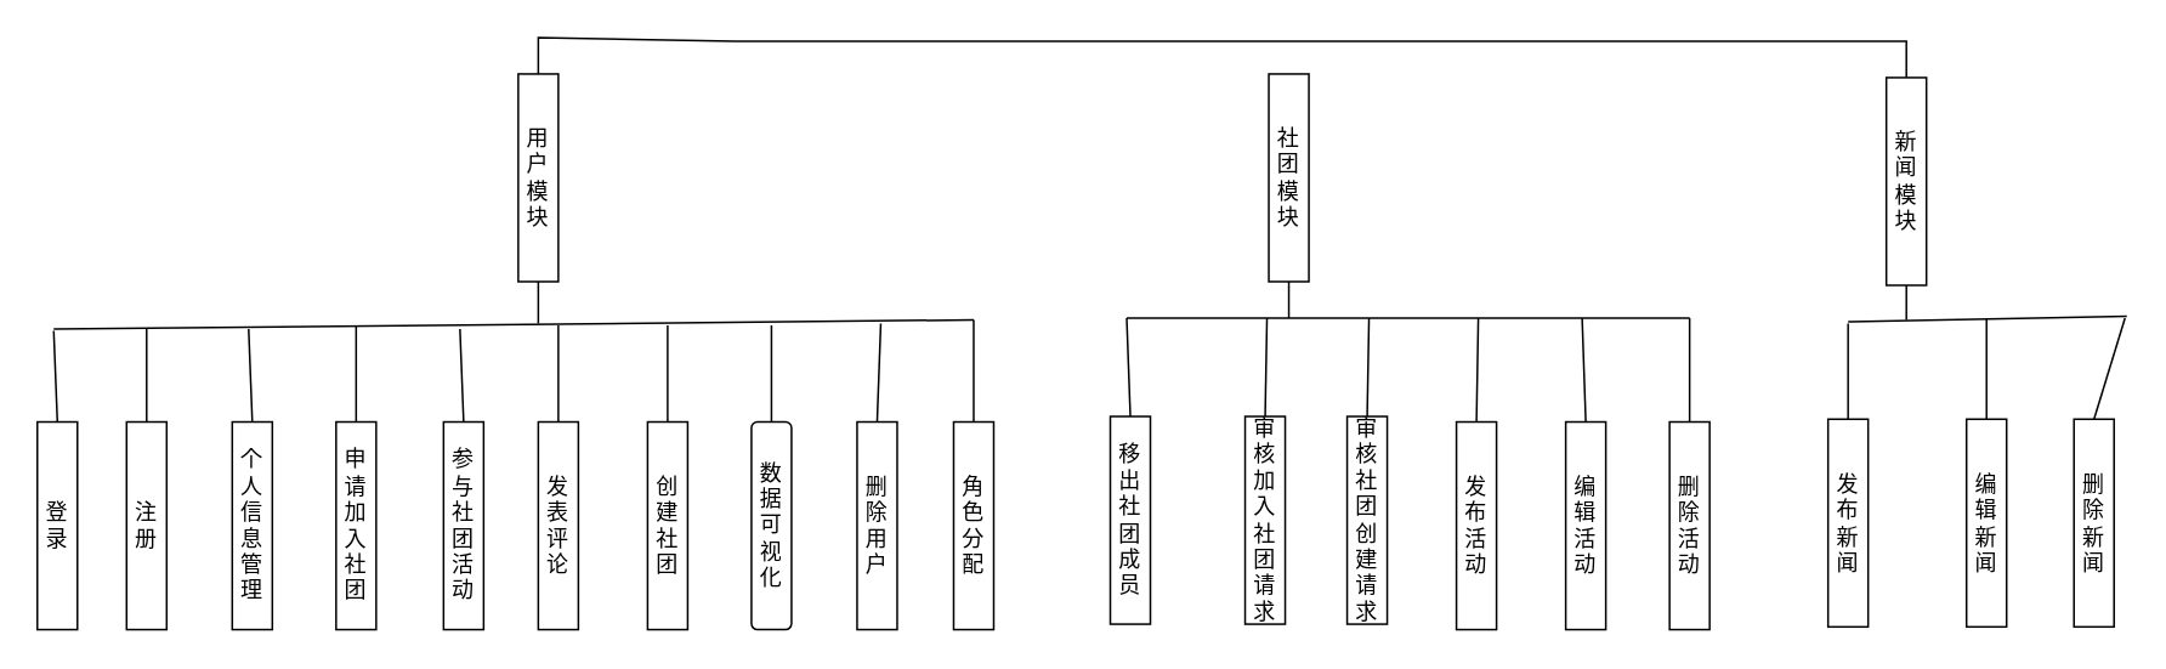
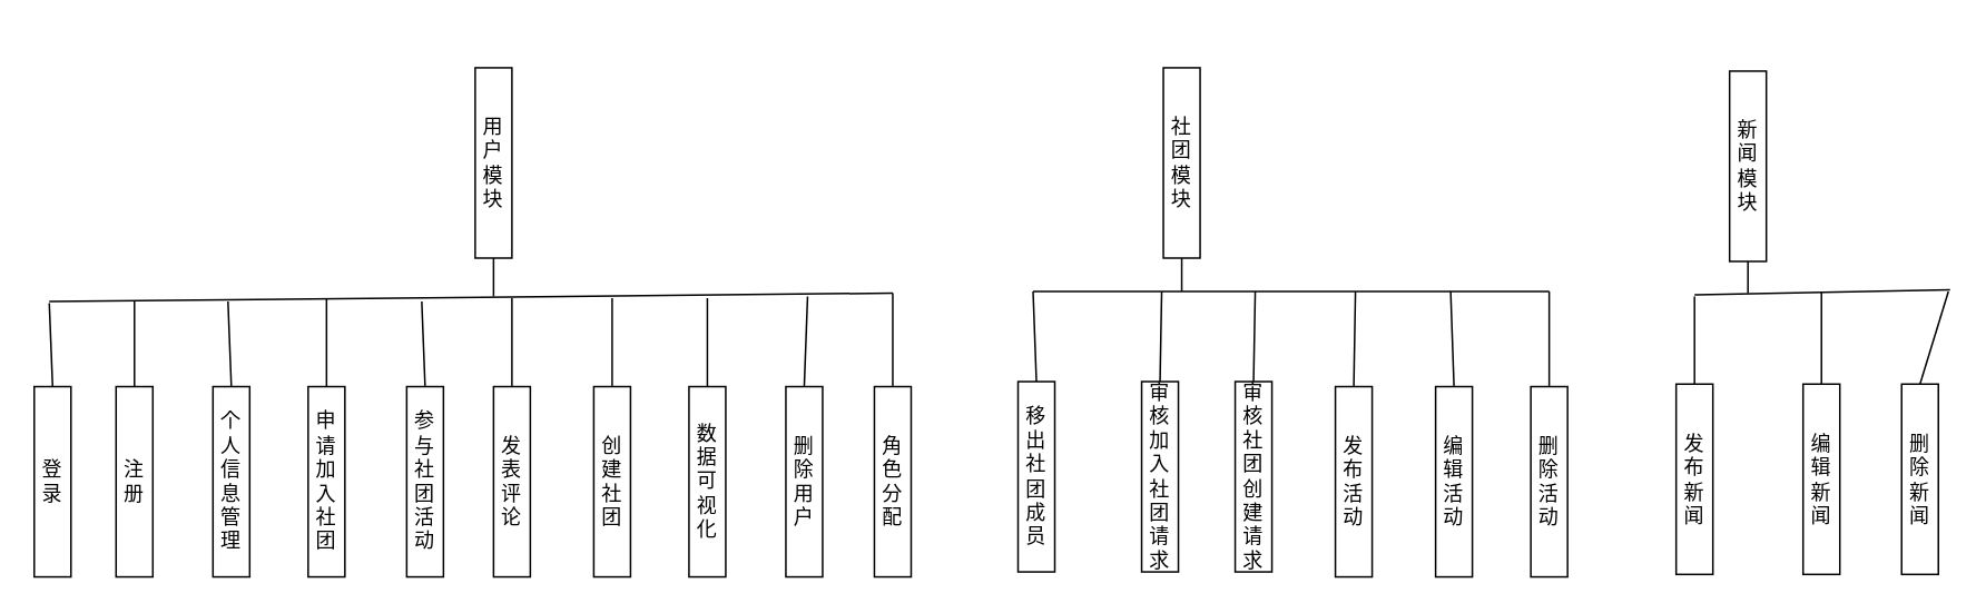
- <mxCell id="2" value="" style="endArrow=none;html=1;rounded=0;exitX=0.5;exitY=0;exitDx=0;exitDy=0;entryX=0.5;entryY=0;entryDx=0;entryDy=0;" edge="1" parent="1" source="3" target="5"><mxGeometry width="50" height="50" relative="1" as="geometry"><mxPoint x="399" y="17" as="sourcePoint" /><mxPoint x="1045" y="15" as="targetPoint" /><Array as="points"><mxPoint x="295" y="20" /><mxPoint x="403" y="22" /><mxPoint x="1046" y="22" /></Array></mxGeometry></mxCell>
- <mxCell id="13" value="数据可视化" style="whiteSpace=wrap;html=1;rounded=1;" vertex="1" parent="1"><mxGeometry x="412" y="231" width="22" height="114" as="geometry" /></mxCell>
+ <mxCell id="13" value="数据可视化" style="rounded=0;whiteSpace=wrap;html=1;" vertex="1" parent="1"><mxGeometry x="412" y="231" width="22" height="114" as="geometry" /></mxCell>
